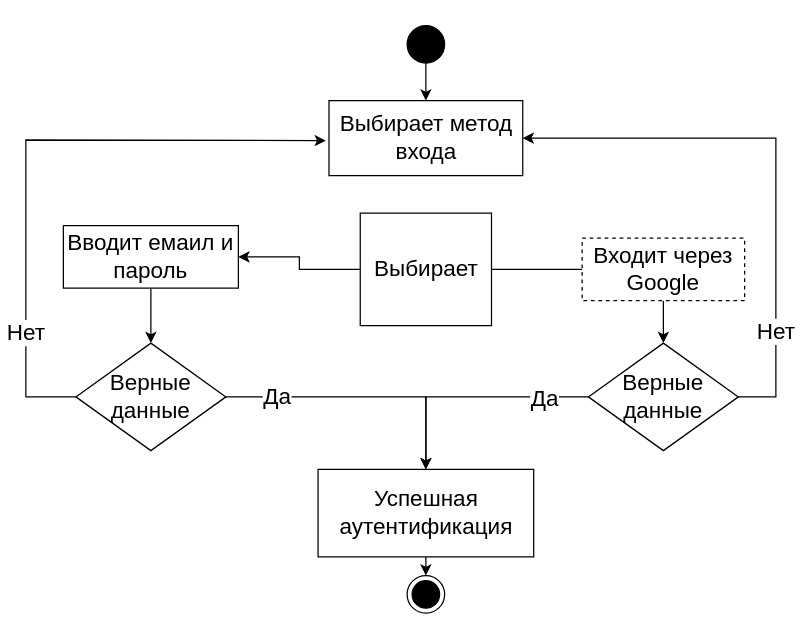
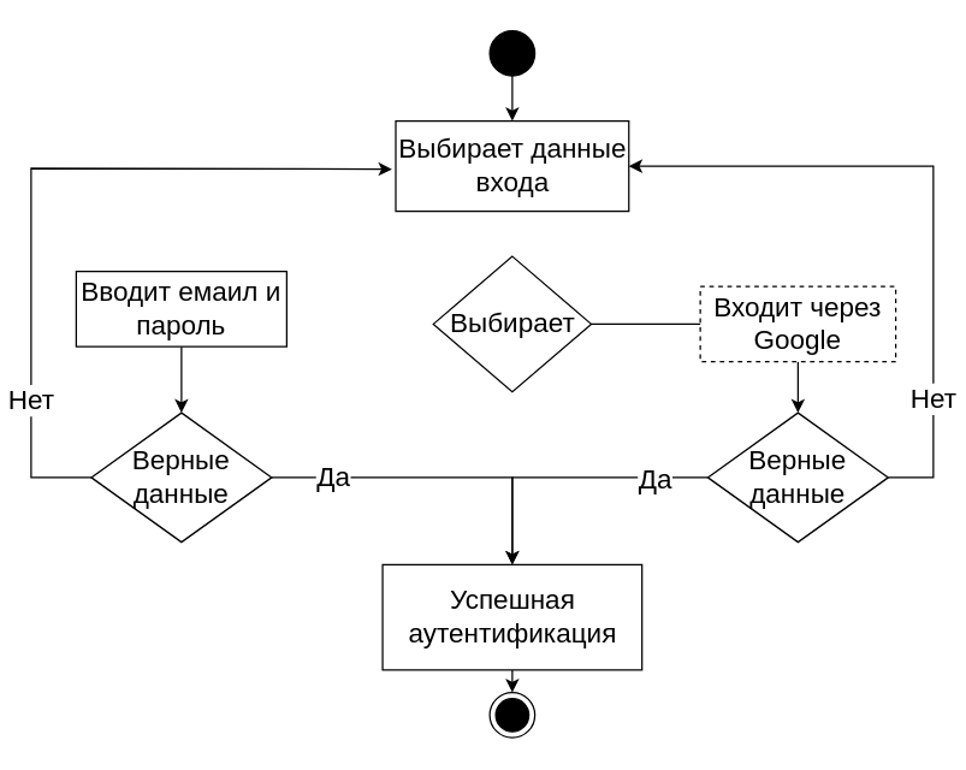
- <mxCell id="4" value="Выбирает метод входа" style="rounded=0;whiteSpace=wrap;html=1;fontSize=18;" vertex="1" parent="1"><mxGeometry x="262.5" y="80" width="155" height="60" as="geometry" /></mxCell>
+ <mxCell id="4" value="Выбирает данные входа" style="rounded=0;whiteSpace=wrap;html=1;fontSize=18;" vertex="1" parent="1"><mxGeometry x="262.5" y="80" width="155" height="60" as="geometry" /></mxCell>
- <mxCell id="10" style="edgeStyle=orthogonalEdgeStyle;rounded=0;orthogonalLoop=1;jettySize=auto;html=1;entryX=1;entryY=0.5;entryDx=0;entryDy=0;" edge="1" parent="1" source="11" target="6"><mxGeometry relative="1" as="geometry" /></mxCell>
- <mxCell id="11" value="Выбирает" style="whiteSpace=wrap;html=1;fontSize=18;rounded=0;" vertex="1" parent="1"><mxGeometry x="287.5" y="170" width="105" height="90" as="geometry" /></mxCell>
+ <mxCell id="11" value="Выбирает" style="rhombus;whiteSpace=wrap;html=1;fontSize=18;" vertex="1" parent="1"><mxGeometry x="287.5" y="170" width="105" height="90" as="geometry" /></mxCell>
